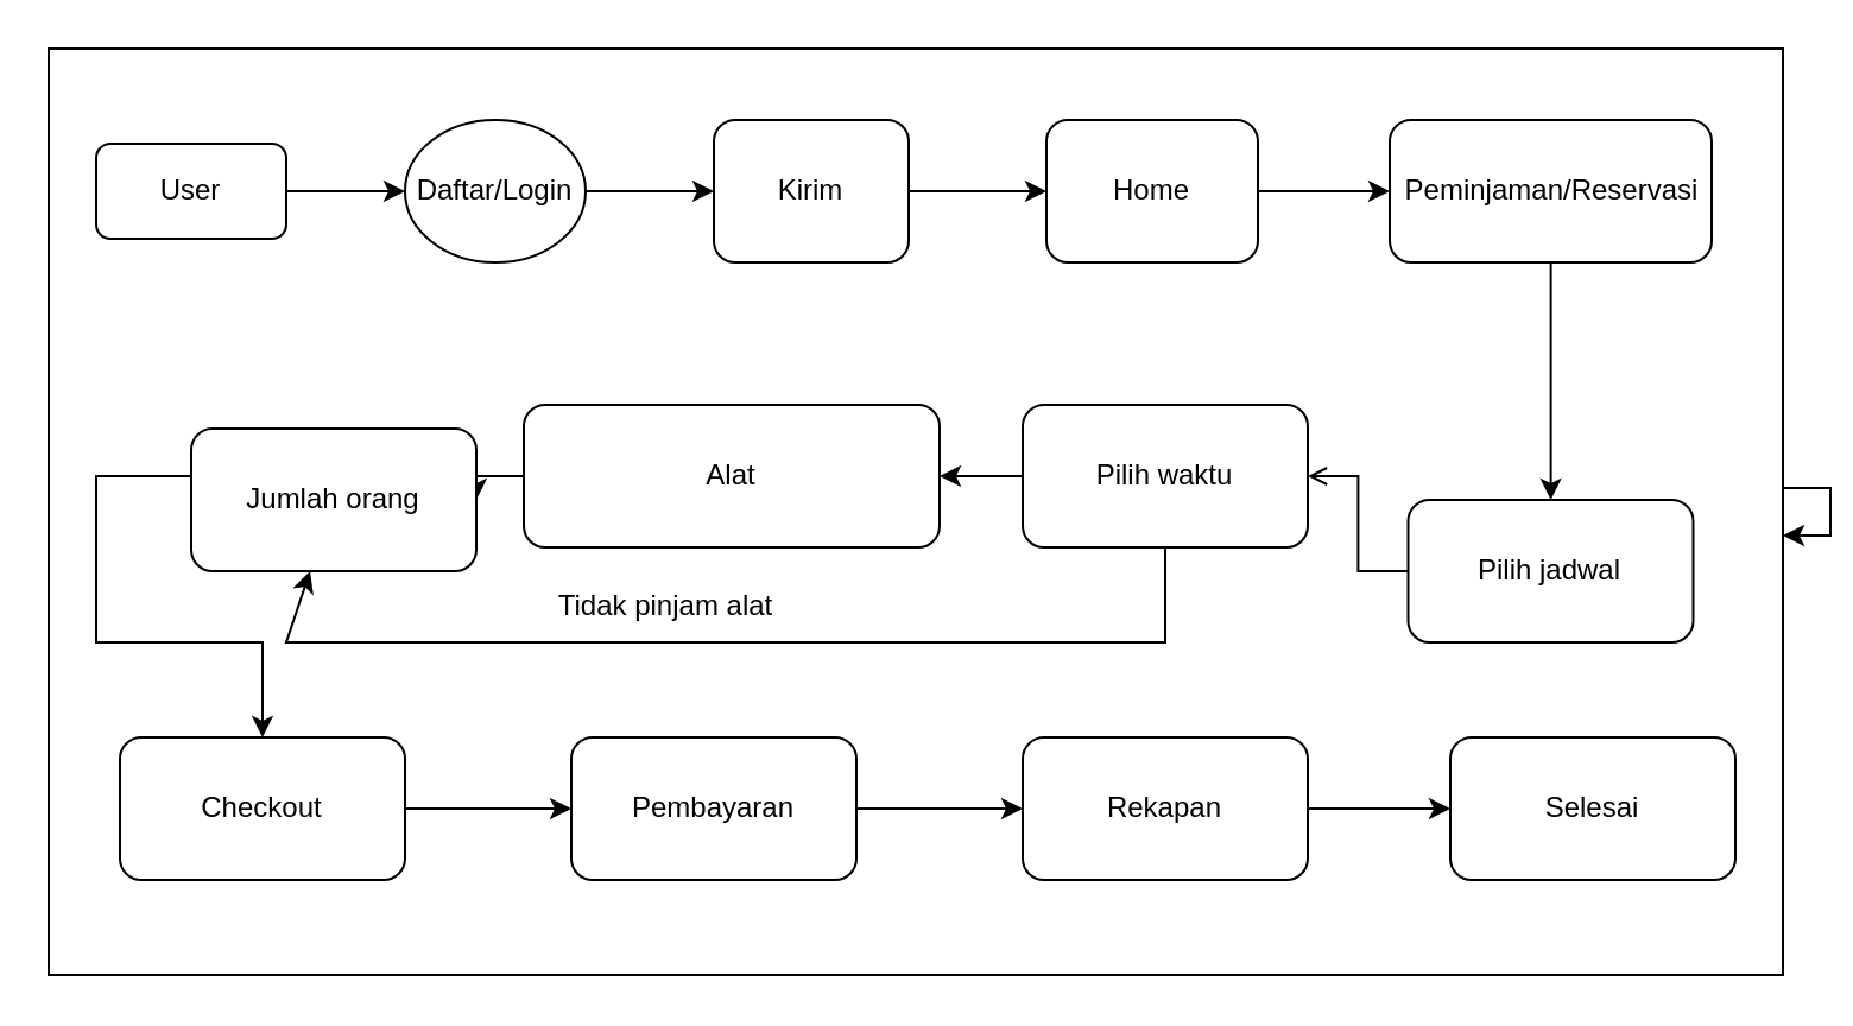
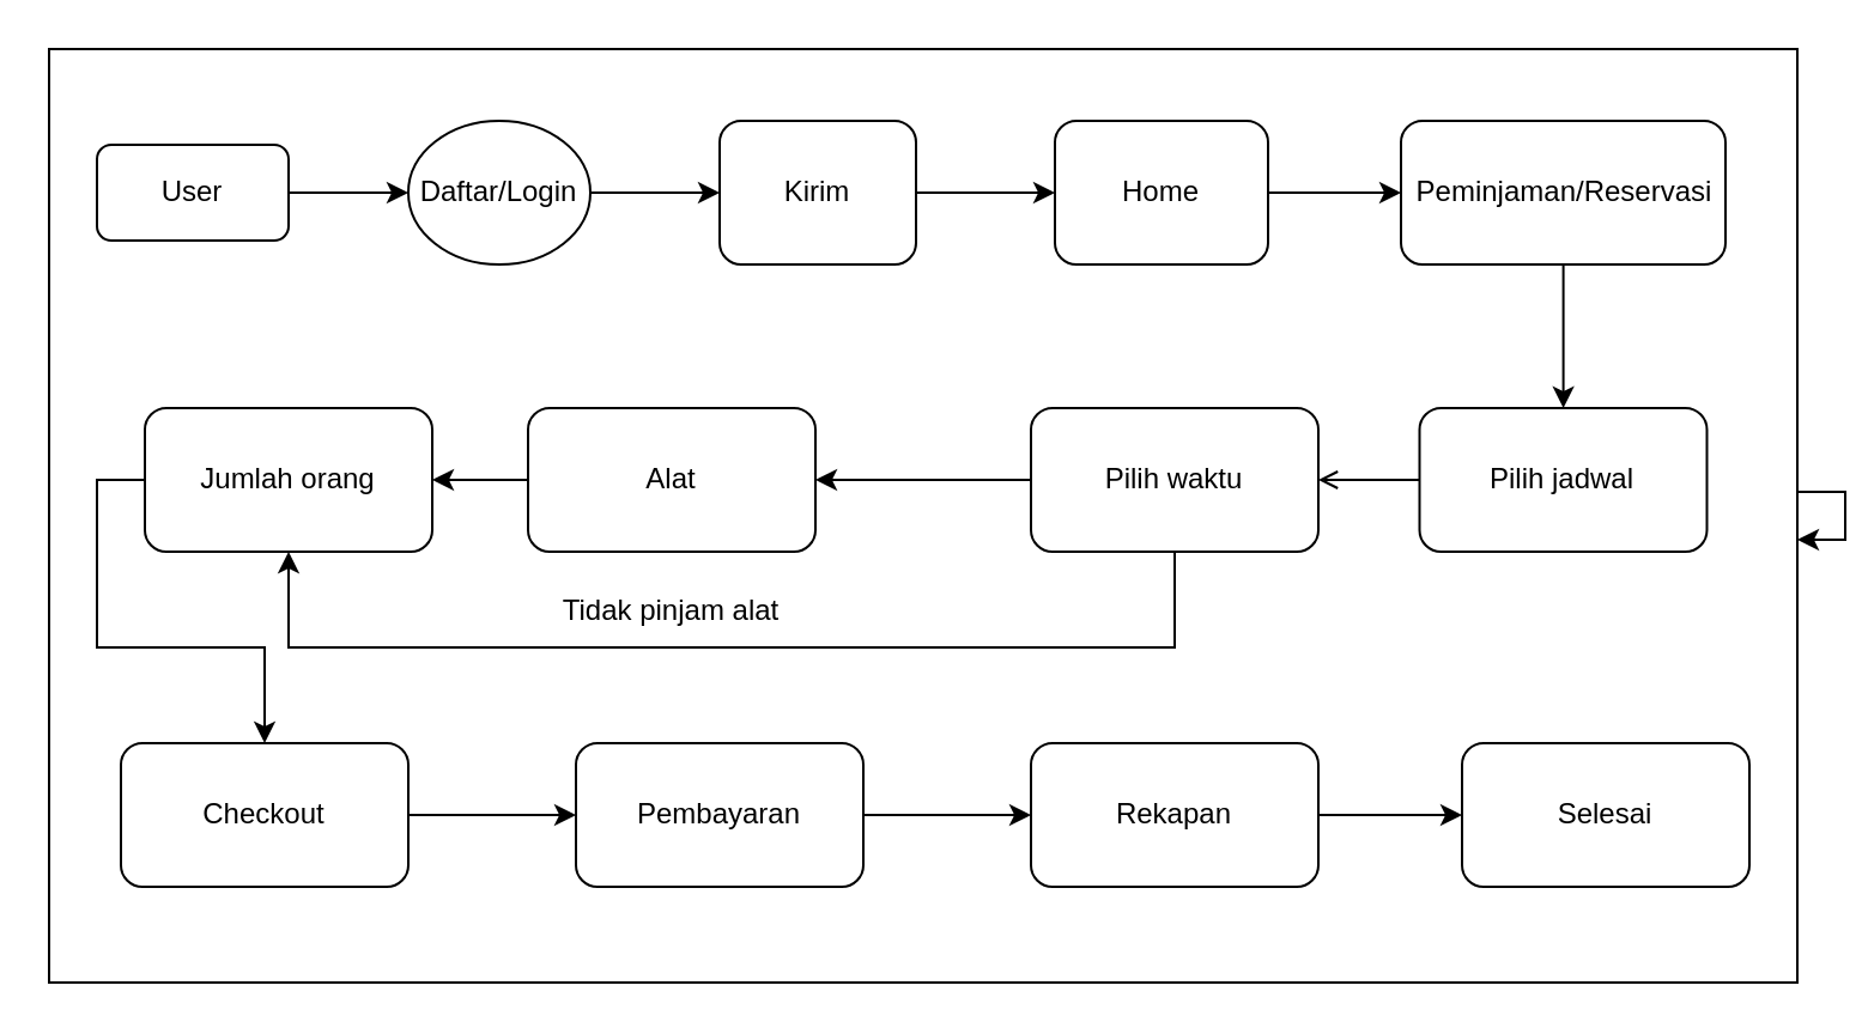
- <mxCell id="18" value="Alat" style="whiteSpace=wrap;html=1;rounded=1;" vertex="1" parent="1"><mxGeometry x="220" y="170" width="175" height="60" as="geometry" /></mxCell>
+ <mxCell id="18" value="Alat" style="whiteSpace=wrap;html=1;rounded=1;" vertex="1" parent="1"><mxGeometry x="220" y="170" width="120" height="60" as="geometry" /></mxCell>
- <mxCell id="20" value="Jumlah orang" style="whiteSpace=wrap;html=1;rounded=1;" vertex="1" parent="1"><mxGeometry x="80" y="180" width="120" height="60" as="geometry" /></mxCell>
+ <mxCell id="20" value="Jumlah orang" style="whiteSpace=wrap;html=1;rounded=1;" vertex="1" parent="1"><mxGeometry x="60" y="170" width="120" height="60" as="geometry" /></mxCell>
- <mxCell id="14" value="Pilih jadwal" style="whiteSpace=wrap;html=1;rounded=1;" vertex="1" parent="1"><mxGeometry x="592.25" y="210" width="120" height="60" as="geometry" /></mxCell>
+ <mxCell id="14" value="Pilih jadwal" style="whiteSpace=wrap;html=1;rounded=1;" vertex="1" parent="1"><mxGeometry x="592.25" y="170" width="120" height="60" as="geometry" /></mxCell>
